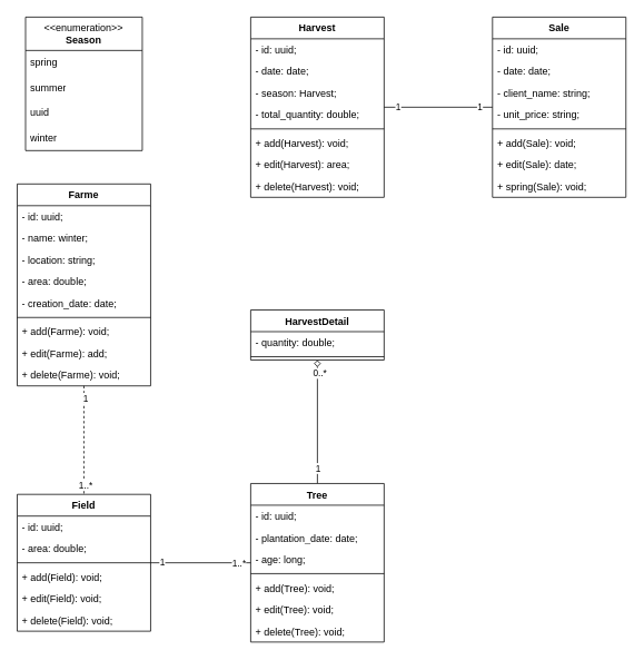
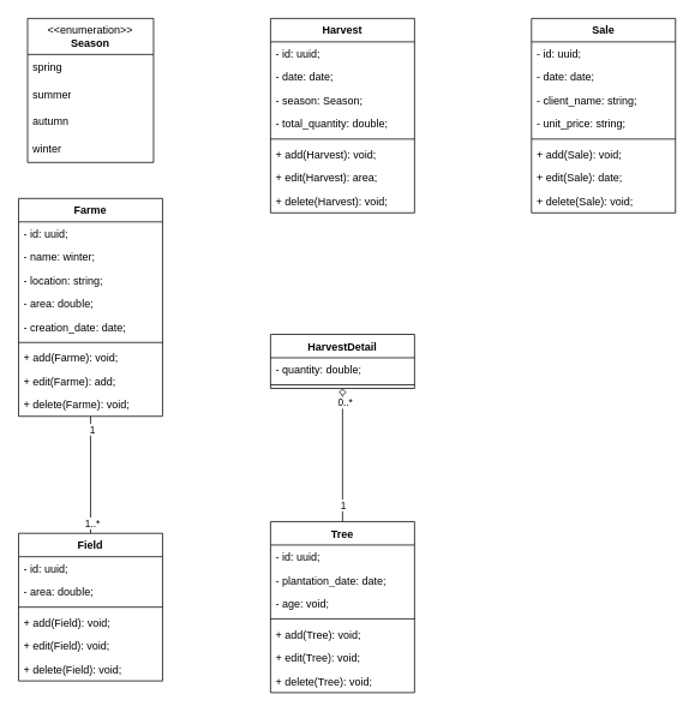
- <mxCell id="39" value="- season: Harvest;" style="text;strokeColor=none;fillColor=none;align=left;verticalAlign=top;spacingLeft=4;spacingRight=4;overflow=hidden;rotatable=0;points=[[0,0.5],[1,0.5]];portConstraint=eastwest;whiteSpace=wrap;html=1;" vertex="1" parent="36"><mxGeometry y="78" width="160" height="26" as="geometry" /></mxCell>
+ <mxCell id="39" value="- season: Season;" style="text;strokeColor=none;fillColor=none;align=left;verticalAlign=top;spacingLeft=4;spacingRight=4;overflow=hidden;rotatable=0;points=[[0,0.5],[1,0.5]];portConstraint=eastwest;whiteSpace=wrap;html=1;" vertex="1" parent="36"><mxGeometry y="78" width="160" height="26" as="geometry" /></mxCell>
- <mxCell id="48" style="edgeStyle=orthogonalEdgeStyle;rounded=0;orthogonalLoop=1;jettySize=auto;html=1;exitX=0;exitY=0.5;exitDx=0;exitDy=0;entryX=1;entryY=0.5;entryDx=0;entryDy=0;endArrow=none;endFill=0;" edge="1" parent="1" source="51" target="36"><mxGeometry relative="1" as="geometry" /></mxCell>
- <mxCell id="49" value="1" style="edgeLabel;html=1;align=center;verticalAlign=middle;resizable=0;points=[];" vertex="1" connectable="0" parent="48"><mxGeometry x="0.756" y="-1" relative="1" as="geometry"><mxPoint as="offset" /></mxGeometry></mxCell>
- <mxCell id="50" value="1" style="edgeLabel;html=1;align=center;verticalAlign=middle;resizable=0;points=[];" vertex="1" connectable="0" parent="48"><mxGeometry x="-0.75" y="-1" relative="1" as="geometry"><mxPoint as="offset" /></mxGeometry></mxCell>
- <mxCell id="63" value="uuid" style="text;html=1;strokeColor=none;fillColor=none;align=left;verticalAlign=middle;spacingLeft=4;spacingRight=4;overflow=hidden;rotatable=0;points=[[0,0.5],[1,0.5]];portConstraint=eastwest;whiteSpace=wrap;" vertex="1" parent="60"><mxGeometry y="100" width="140" height="30" as="geometry" /></mxCell>
+ <mxCell id="63" value="autumn" style="text;html=1;strokeColor=none;fillColor=none;align=left;verticalAlign=middle;spacingLeft=4;spacingRight=4;overflow=hidden;rotatable=0;points=[[0,0.5],[1,0.5]];portConstraint=eastwest;whiteSpace=wrap;" vertex="1" parent="60"><mxGeometry y="100" width="140" height="30" as="geometry" /></mxCell>
- <mxCell id="59" value="+ spring(Sale): void;" style="text;strokeColor=none;fillColor=none;align=left;verticalAlign=top;spacingLeft=4;spacingRight=4;overflow=hidden;rotatable=0;points=[[0,0.5],[1,0.5]];portConstraint=eastwest;whiteSpace=wrap;html=1;" vertex="1" parent="51"><mxGeometry y="190" width="160" height="26" as="geometry" /></mxCell>
+ <mxCell id="59" value="+ delete(Sale): void;" style="text;strokeColor=none;fillColor=none;align=left;verticalAlign=top;spacingLeft=4;spacingRight=4;overflow=hidden;rotatable=0;points=[[0,0.5],[1,0.5]];portConstraint=eastwest;whiteSpace=wrap;html=1;" vertex="1" parent="51"><mxGeometry y="190" width="160" height="26" as="geometry" /></mxCell>
- <mxCell id="2" style="edgeStyle=orthogonalEdgeStyle;rounded=0;orthogonalLoop=1;jettySize=auto;html=1;exitX=0.5;exitY=1;exitDx=0;exitDy=0;entryX=0.5;entryY=0;entryDx=0;entryDy=0;endArrow=none;endFill=0;dashed=1;" edge="1" parent="1" source="5" target="15"><mxGeometry relative="1" as="geometry" /></mxCell>
+ <mxCell id="2" style="edgeStyle=orthogonalEdgeStyle;rounded=0;orthogonalLoop=1;jettySize=auto;html=1;exitX=0.5;exitY=1;exitDx=0;exitDy=0;entryX=0.5;entryY=0;entryDx=0;entryDy=0;endArrow=none;endFill=0;" edge="1" parent="1" source="5" target="15"><mxGeometry relative="1" as="geometry" /></mxCell>
- <mxCell id="31" value="- age: long;" style="text;strokeColor=none;fillColor=none;align=left;verticalAlign=top;spacingLeft=4;spacingRight=4;overflow=hidden;rotatable=0;points=[[0,0.5],[1,0.5]];portConstraint=eastwest;whiteSpace=wrap;html=1;" vertex="1" parent="28"><mxGeometry y="78" width="160" height="26" as="geometry" /></mxCell>
+ <mxCell id="31" value="- age: void;" style="text;strokeColor=none;fillColor=none;align=left;verticalAlign=top;spacingLeft=4;spacingRight=4;overflow=hidden;rotatable=0;points=[[0,0.5],[1,0.5]];portConstraint=eastwest;whiteSpace=wrap;html=1;" vertex="1" parent="28"><mxGeometry y="78" width="160" height="26" as="geometry" /></mxCell>
- <mxCell id="22" style="edgeStyle=orthogonalEdgeStyle;rounded=0;orthogonalLoop=1;jettySize=auto;html=1;exitX=0;exitY=0.5;exitDx=0;exitDy=0;entryX=1;entryY=0.5;entryDx=0;entryDy=0;endArrow=none;endFill=0;" edge="1" parent="1" source="28" target="15"><mxGeometry relative="1" as="geometry" /></mxCell>
- <mxCell id="23" value="1" style="edgeLabel;html=1;align=center;verticalAlign=middle;resizable=0;points=[];" vertex="1" connectable="0" parent="22"><mxGeometry x="0.776" y="-1" relative="1" as="geometry"><mxPoint as="offset" /></mxGeometry></mxCell>
- <mxCell id="24" value="1..*" style="edgeLabel;html=1;align=center;verticalAlign=middle;resizable=0;points=[];" vertex="1" connectable="0" parent="22"><mxGeometry x="-0.819" relative="1" as="geometry"><mxPoint x="-4" as="offset" /></mxGeometry></mxCell>
